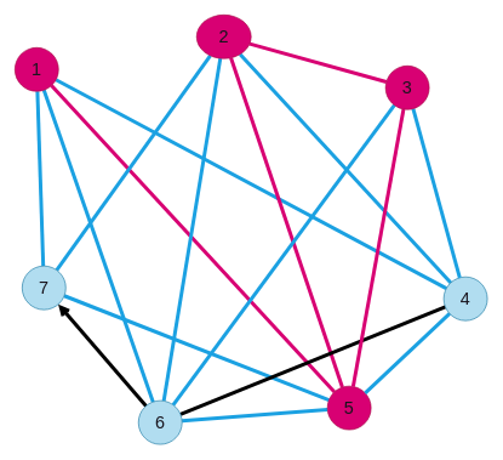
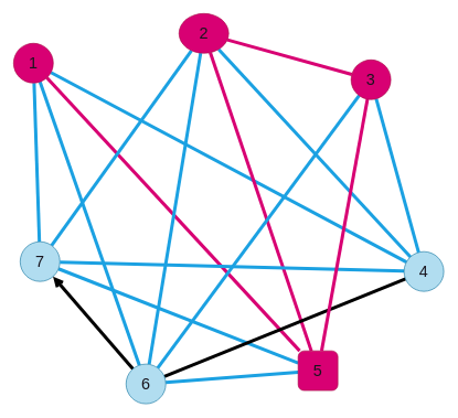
- <mxCell id="17" style="edgeStyle=none;html=1;strokeColor=#1ba1e2;strokeWidth=5;fontSize=24;fontColor=#18141d;endArrow=none;endFill=0;" parent="1" source="19" target="10" edge="1"><mxGeometry relative="1" as="geometry" /></mxCell>
+ <mxCell id="17" style="edgeStyle=none;html=1;strokeColor=#1ba1e2;strokeWidth=5;fontSize=24;fontColor=#18141d;endArrow=none;endFill=0;" parent="1" source="19" target="16" edge="1"><mxGeometry relative="1" as="geometry" /></mxCell>
- <mxCell id="10" value="&lt;font style=&quot;font-size: 24px;&quot; color=&quot;#18141d&quot;&gt;5&lt;/font&gt;" style="ellipse;whiteSpace=wrap;html=1;aspect=fixed;fillColor=#d80073;strokeColor=#A50040;fontColor=#ffffff;" parent="1" vertex="1"><mxGeometry x="450" y="530" width="60" height="60" as="geometry" /></mxCell>
+ <mxCell id="10" value="&lt;font style=&quot;font-size: 24px;&quot; color=&quot;#18141d&quot;&gt;5&lt;/font&gt;" style="whiteSpace=wrap;html=1;aspect=fixed;fillColor=#d80073;strokeColor=#A50040;fontColor=#ffffff;rounded=1;" parent="1" vertex="1"><mxGeometry x="450" y="530" width="60" height="60" as="geometry" /></mxCell>
